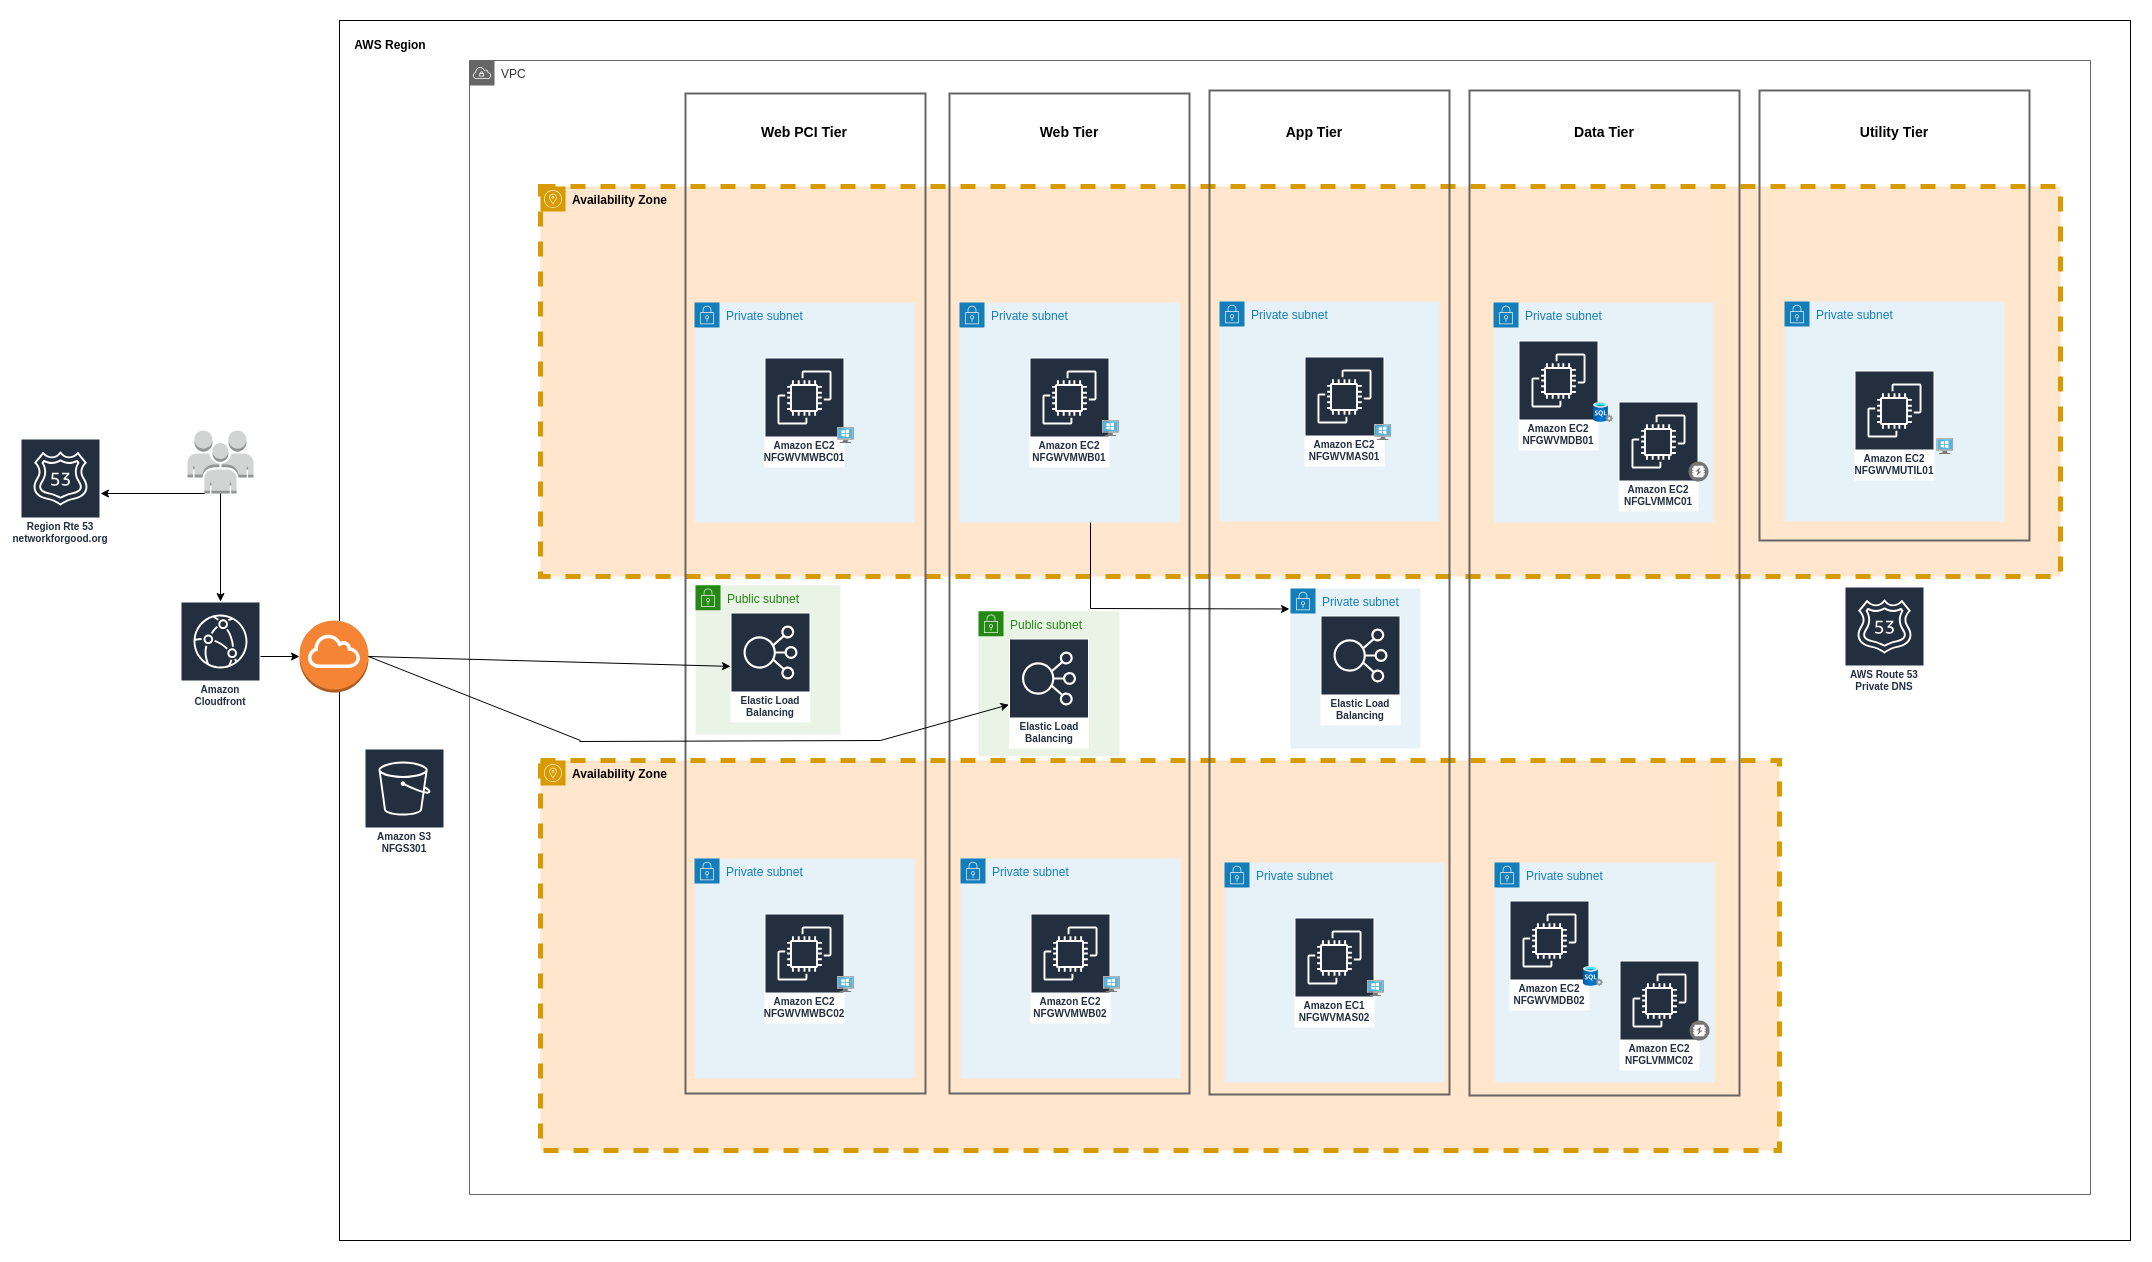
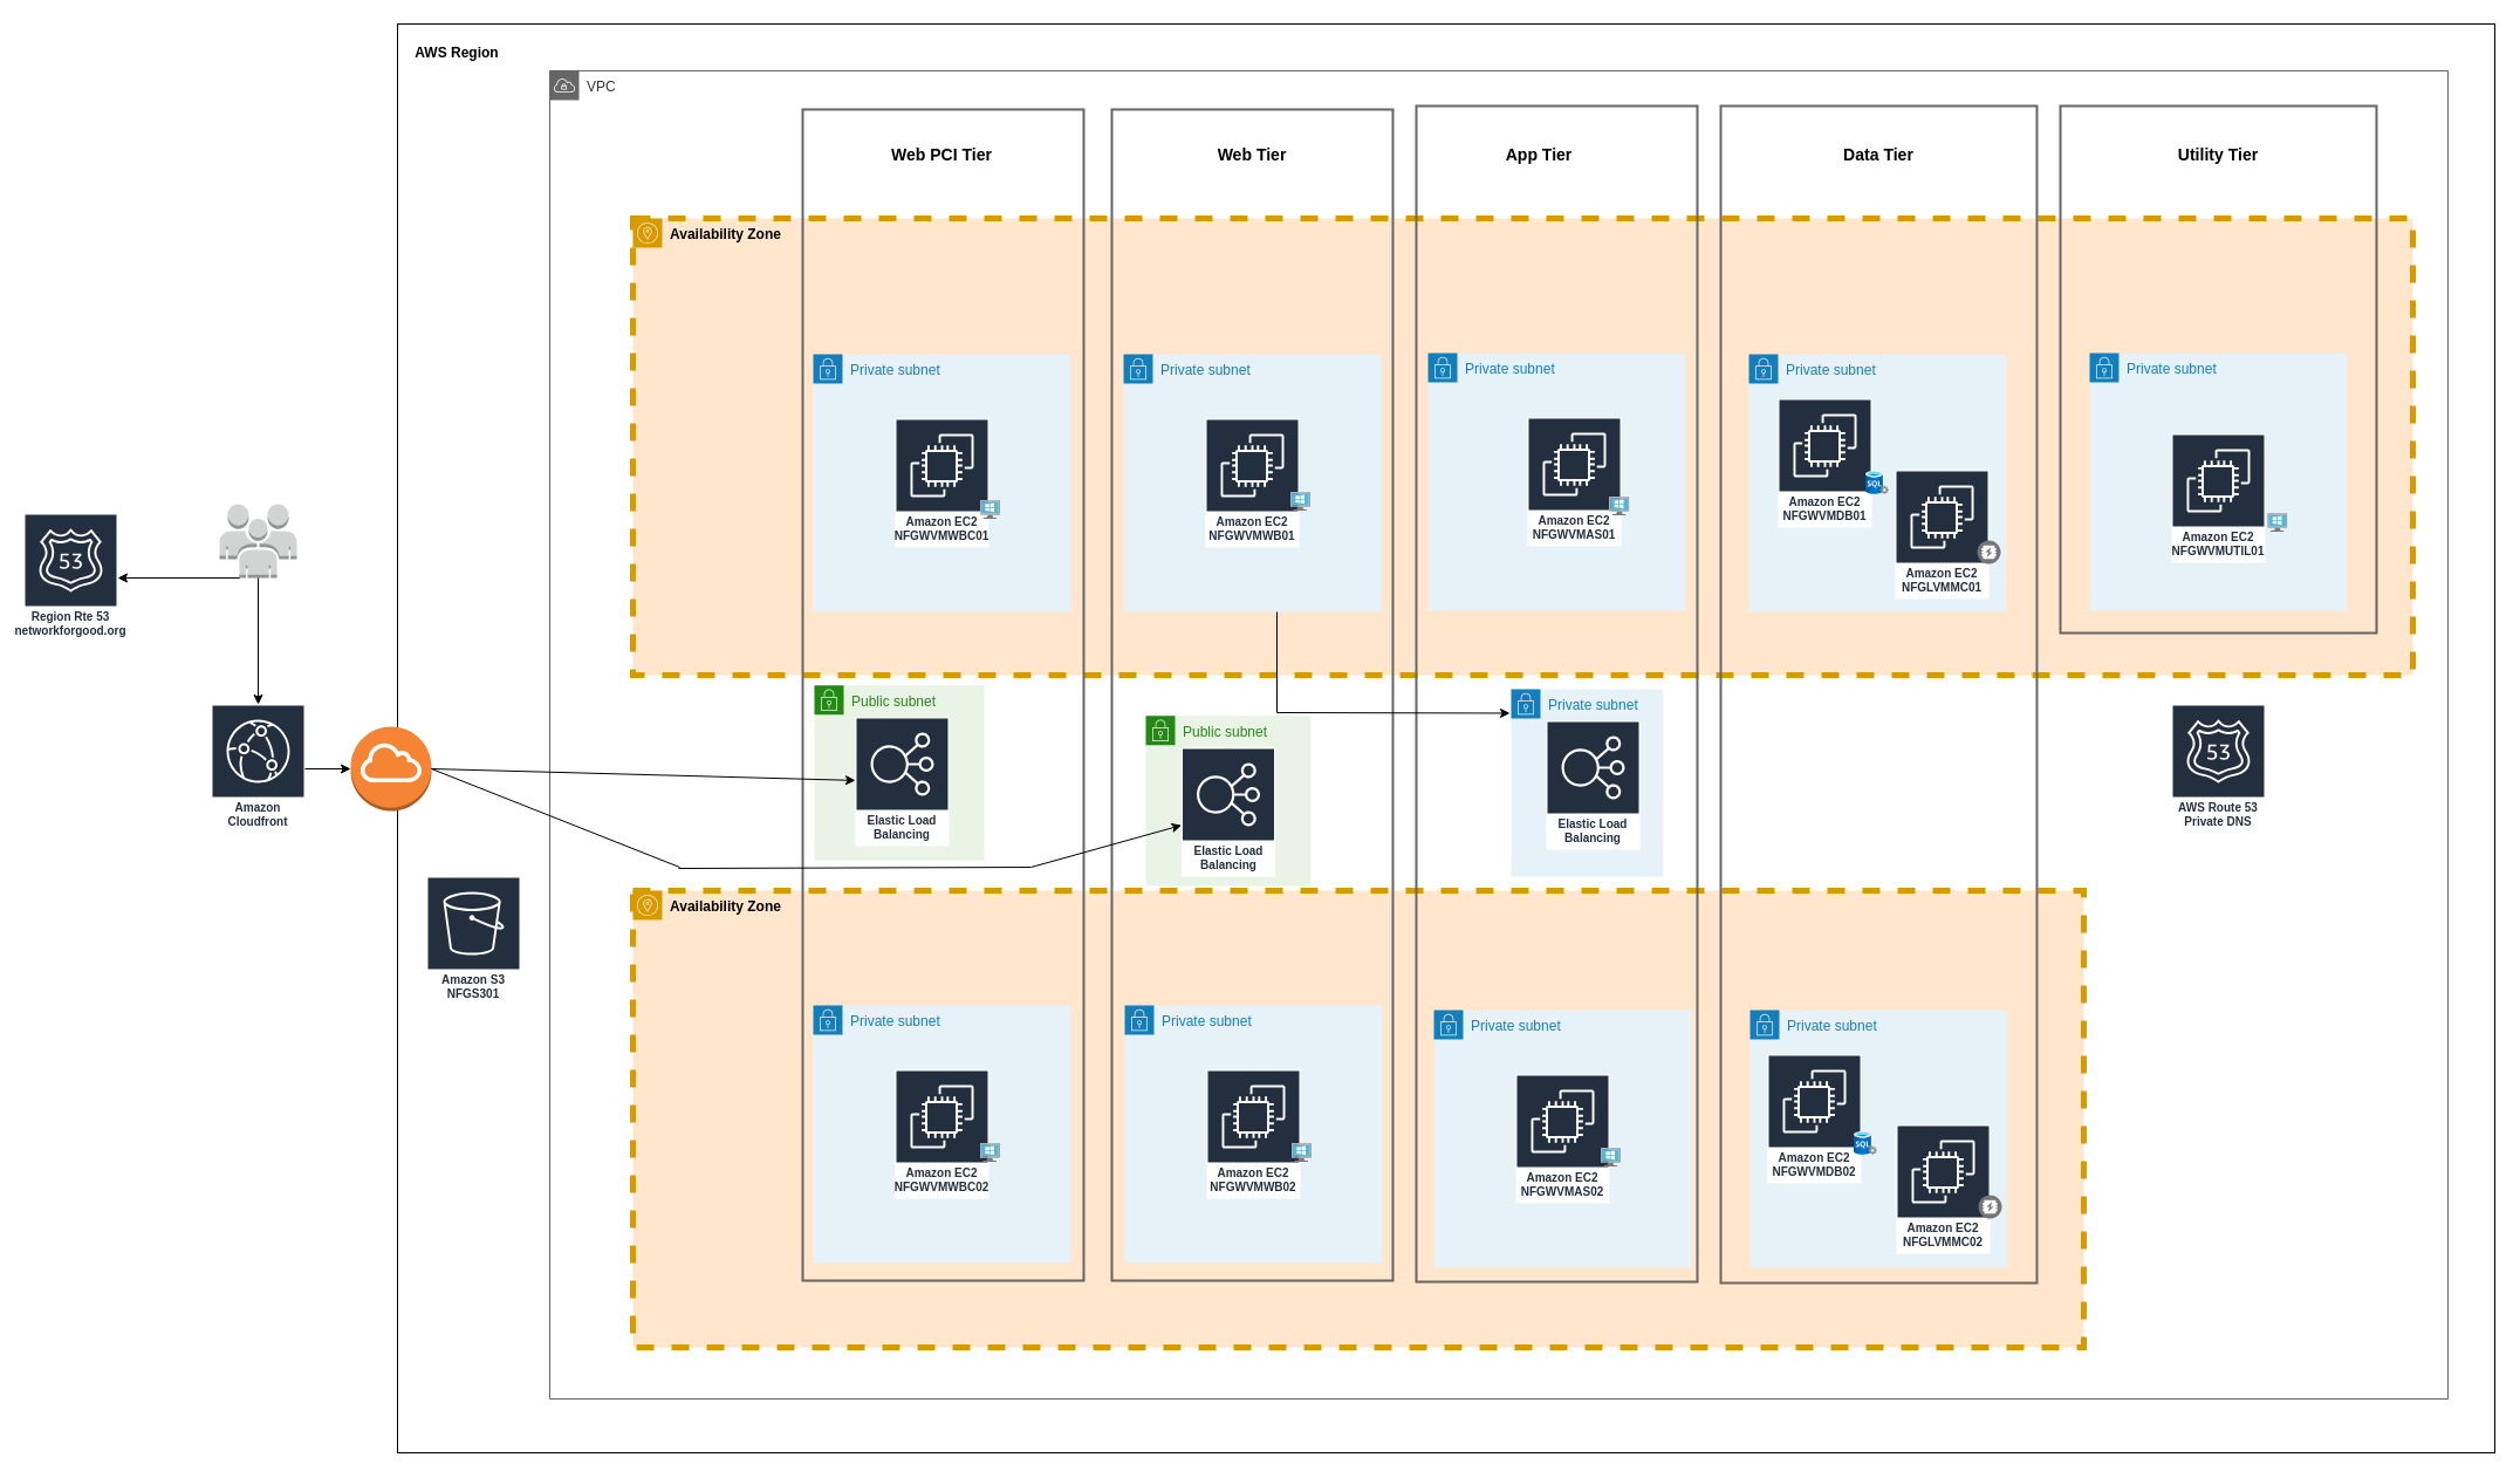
- <mxCell id="44" value="AWS Route 53&lt;br&gt;Private DNS" style="sketch=0;outlineConnect=0;fontColor=#232F3E;gradientColor=none;strokeColor=#ffffff;fillColor=#232F3E;dashed=0;verticalLabelPosition=middle;verticalAlign=bottom;align=center;html=1;whiteSpace=wrap;fontSize=10;fontStyle=1;spacing=3;shape=mxgraph.aws4.productIcon;prIcon=mxgraph.aws4.route_53;rounded=0;" parent="1" vertex="1"><mxGeometry x="1844" y="586" width="80" height="110" as="geometry" /></mxCell>
+ <mxCell id="44" value="AWS Route 53&lt;br&gt;Private DNS" style="sketch=0;outlineConnect=0;fontColor=#232F3E;gradientColor=none;strokeColor=#ffffff;fillColor=#232F3E;dashed=0;verticalLabelPosition=middle;verticalAlign=bottom;align=center;html=1;whiteSpace=wrap;fontSize=10;fontStyle=1;spacing=3;shape=mxgraph.aws4.productIcon;prIcon=mxgraph.aws4.route_53;rounded=0;" parent="1" vertex="1"><mxGeometry x="1854" y="601" width="80" height="110" as="geometry" /></mxCell>
- <mxCell id="22" value="Amazon EC1&lt;br&gt;NFGWVMAS02" style="sketch=0;outlineConnect=0;fontColor=#232F3E;gradientColor=none;strokeColor=#ffffff;fillColor=#232F3E;dashed=0;verticalLabelPosition=middle;verticalAlign=bottom;align=center;html=1;whiteSpace=wrap;fontSize=10;fontStyle=1;spacing=3;shape=mxgraph.aws4.productIcon;prIcon=mxgraph.aws4.ec2;" parent="21" vertex="1"><mxGeometry x="70" y="55" width="80" height="110" as="geometry" /></mxCell>
+ <mxCell id="22" value="Amazon EC2&lt;br&gt;NFGWVMAS02" style="sketch=0;outlineConnect=0;fontColor=#232F3E;gradientColor=none;strokeColor=#ffffff;fillColor=#232F3E;dashed=0;verticalLabelPosition=middle;verticalAlign=bottom;align=center;html=1;whiteSpace=wrap;fontSize=10;fontStyle=1;spacing=3;shape=mxgraph.aws4.productIcon;prIcon=mxgraph.aws4.ec2;" parent="21" vertex="1"><mxGeometry x="70" y="55" width="80" height="110" as="geometry" /></mxCell>
